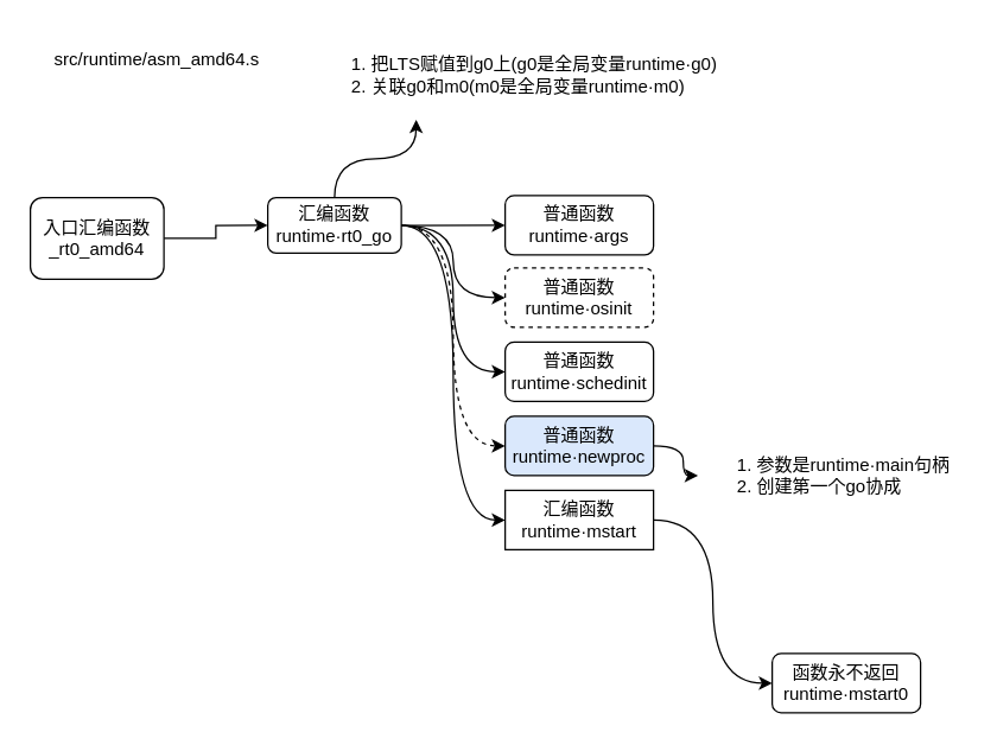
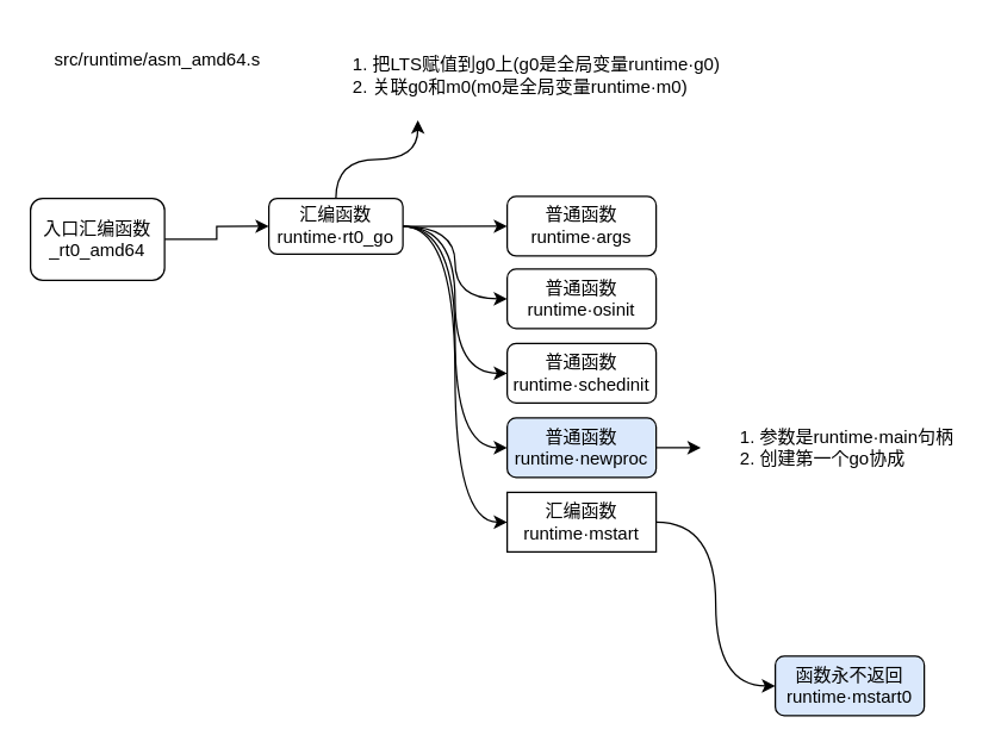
- <mxCell id="14" value="普通函数&lt;br&gt;runtime·osinit" style="rounded=1;whiteSpace=wrap;html=1;labelBackgroundColor=none;align=center;dashed=1;" vertex="1" parent="1"><mxGeometry x="340" y="180" width="100" height="40" as="geometry" /></mxCell>
+ <mxCell id="14" value="普通函数&lt;br&gt;runtime·osinit" style="rounded=1;whiteSpace=wrap;html=1;labelBackgroundColor=none;align=center;" vertex="1" parent="1"><mxGeometry x="340" y="180" width="100" height="40" as="geometry" /></mxCell>
- <mxCell id="9" style="edgeStyle=orthogonalEdgeStyle;curved=1;rounded=0;orthogonalLoop=1;jettySize=auto;html=1;entryX=0;entryY=0.5;entryDx=0;entryDy=0;fontSize=12;strokeWidth=1;dashed=1;" edge="1" parent="1" source="11" target="17"><mxGeometry relative="1" as="geometry" /></mxCell>
+ <mxCell id="9" style="edgeStyle=orthogonalEdgeStyle;curved=1;rounded=0;orthogonalLoop=1;jettySize=auto;html=1;entryX=0;entryY=0.5;entryDx=0;entryDy=0;fontSize=12;strokeWidth=1;" edge="1" parent="1" source="11" target="17"><mxGeometry relative="1" as="geometry" /></mxCell>
- <mxCell id="21" value="&lt;ol style=&quot;font-size: 12px&quot;&gt;&lt;li style=&quot;font-size: 12px&quot;&gt;&lt;span style=&quot;text-align: center&quot;&gt;参数是runtime·main句柄&lt;/span&gt;&lt;br&gt;&lt;/li&gt;&lt;li style=&quot;font-size: 12px&quot;&gt;创建第一个go协成&lt;/li&gt;&lt;/ol&gt;" style="text;strokeColor=none;fillColor=none;html=1;verticalAlign=middle;overflow=hidden;align=left;spacing=0;labelBorderColor=none;labelBackgroundColor=none;imageWidth=24;imageHeight=24;arcSize=12;fontSize=12;absoluteArcSize=0;fillOpacity=100;" vertex="1" parent="1"><mxGeometry x="470" y="290" width="180" height="60" as="geometry" /></mxCell>
+ <mxCell id="21" value="&lt;ol style=&quot;font-size: 12px&quot;&gt;&lt;li style=&quot;font-size: 12px&quot;&gt;&lt;span style=&quot;text-align: center&quot;&gt;参数是runtime·main句柄&lt;/span&gt;&lt;br&gt;&lt;/li&gt;&lt;li style=&quot;font-size: 12px&quot;&gt;创建第一个go协成&lt;/li&gt;&lt;/ol&gt;" style="text;strokeColor=none;fillColor=none;html=1;verticalAlign=middle;overflow=hidden;align=left;spacing=0;labelBorderColor=none;labelBackgroundColor=none;imageWidth=24;imageHeight=24;arcSize=12;fontSize=12;absoluteArcSize=0;fillOpacity=100;" vertex="1" parent="1"><mxGeometry x="470" y="270" width="180" height="60" as="geometry" /></mxCell>
- <mxCell id="20" value="&lt;span&gt;函数永不返回&lt;/span&gt;&lt;br&gt;runtime·mstart0" style="rounded=1;whiteSpace=wrap;html=1;labelBackgroundColor=none;align=center;" vertex="1" parent="1"><mxGeometry x="520" y="440" width="100" height="40" as="geometry" /></mxCell>
+ <mxCell id="20" value="&lt;span&gt;函数永不返回&lt;/span&gt;&lt;br&gt;runtime·mstart0" style="rounded=1;whiteSpace=wrap;html=1;labelBackgroundColor=none;align=center;fillColor=#dae8fc;" vertex="1" parent="1"><mxGeometry x="520" y="440" width="100" height="40" as="geometry" /></mxCell>
